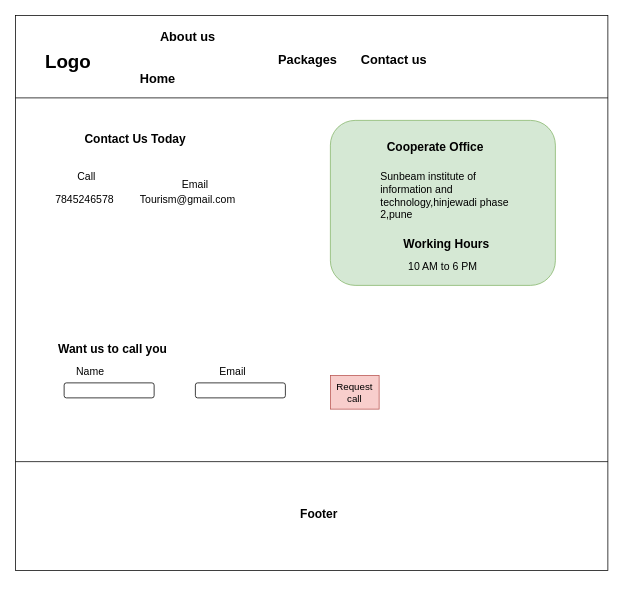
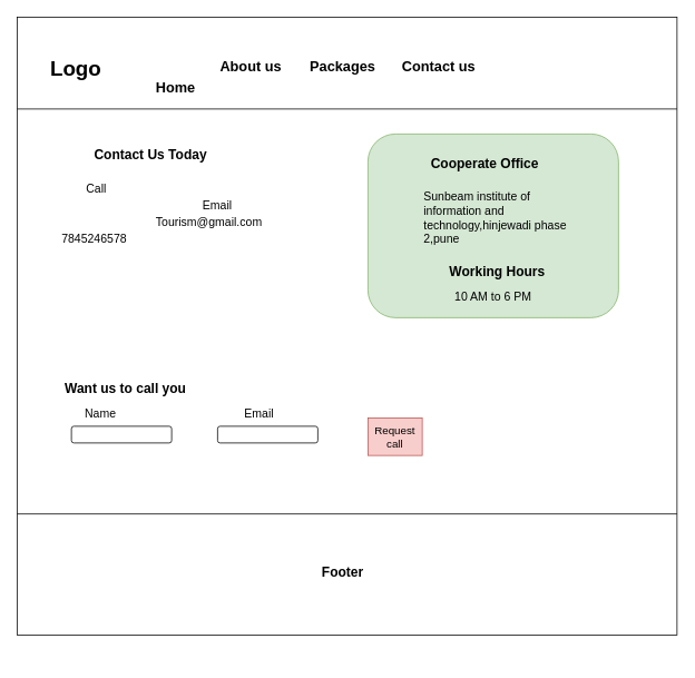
- <mxCell id="7" value="&lt;font style=&quot;font-size: 17px;&quot;&gt;&lt;b&gt;About us&lt;/b&gt;&lt;/font&gt;" style="text;strokeColor=none;align=center;fillColor=none;html=1;verticalAlign=middle;whiteSpace=wrap;rounded=0;" parent="1" vertex="1"><mxGeometry x="210" y="35" width="80" height="30" as="geometry" /></mxCell>
+ <mxCell id="7" value="&lt;font style=&quot;font-size: 17px;&quot;&gt;&lt;b&gt;About us&lt;/b&gt;&lt;/font&gt;" style="text;strokeColor=none;align=center;fillColor=none;html=1;verticalAlign=middle;whiteSpace=wrap;rounded=0;" parent="1" vertex="1"><mxGeometry x="260" y="65" width="80" height="30" as="geometry" /></mxCell>
- <mxCell id="17" value="&lt;font style=&quot;font-size: 14px;&quot;&gt;Call&lt;/font&gt;" style="text;strokeColor=none;align=center;fillColor=none;html=1;verticalAlign=middle;whiteSpace=wrap;rounded=0;" parent="1" vertex="1"><mxGeometry x="85" y="220" width="60" height="30" as="geometry" /></mxCell>
+ <mxCell id="17" value="&lt;font style=&quot;font-size: 14px;&quot;&gt;Call&lt;/font&gt;" style="text;strokeColor=none;align=center;fillColor=none;html=1;verticalAlign=middle;whiteSpace=wrap;rounded=0;" parent="1" vertex="1"><mxGeometry x="85" y="210" width="60" height="30" as="geometry" /></mxCell>
- <mxCell id="19" value="&lt;font style=&quot;font-size: 14px;&quot;&gt;7845246578&lt;/font&gt;" style="text;strokeColor=none;align=center;fillColor=none;html=1;verticalAlign=middle;whiteSpace=wrap;rounded=0;" parent="1" vertex="1"><mxGeometry x="65" y="250" width="95" height="30" as="geometry" /></mxCell>
+ <mxCell id="19" value="&lt;font style=&quot;font-size: 14px;&quot;&gt;7845246578&lt;/font&gt;" style="text;strokeColor=none;align=center;fillColor=none;html=1;verticalAlign=middle;whiteSpace=wrap;rounded=0;" parent="1" vertex="1"><mxGeometry x="65" y="270" width="95" height="30" as="geometry" /></mxCell>
- <mxCell id="12" value="&lt;font style=&quot;font-size: 16px;&quot;&gt;&lt;b&gt;Footer&lt;/b&gt;&lt;/font&gt;" style="text;strokeColor=none;align=center;fillColor=none;html=1;verticalAlign=middle;whiteSpace=wrap;rounded=0;" parent="1" vertex="1"><mxGeometry x="350" y="670" width="150" height="30" as="geometry" /></mxCell>
+ <mxCell id="12" value="&lt;font style=&quot;font-size: 16px;&quot;&gt;&lt;b&gt;Footer&lt;/b&gt;&lt;/font&gt;" style="text;strokeColor=none;align=center;fillColor=none;html=1;verticalAlign=middle;whiteSpace=wrap;rounded=0;" parent="1" vertex="1"><mxGeometry x="335" y="670" width="150" height="30" as="geometry" /></mxCell>
